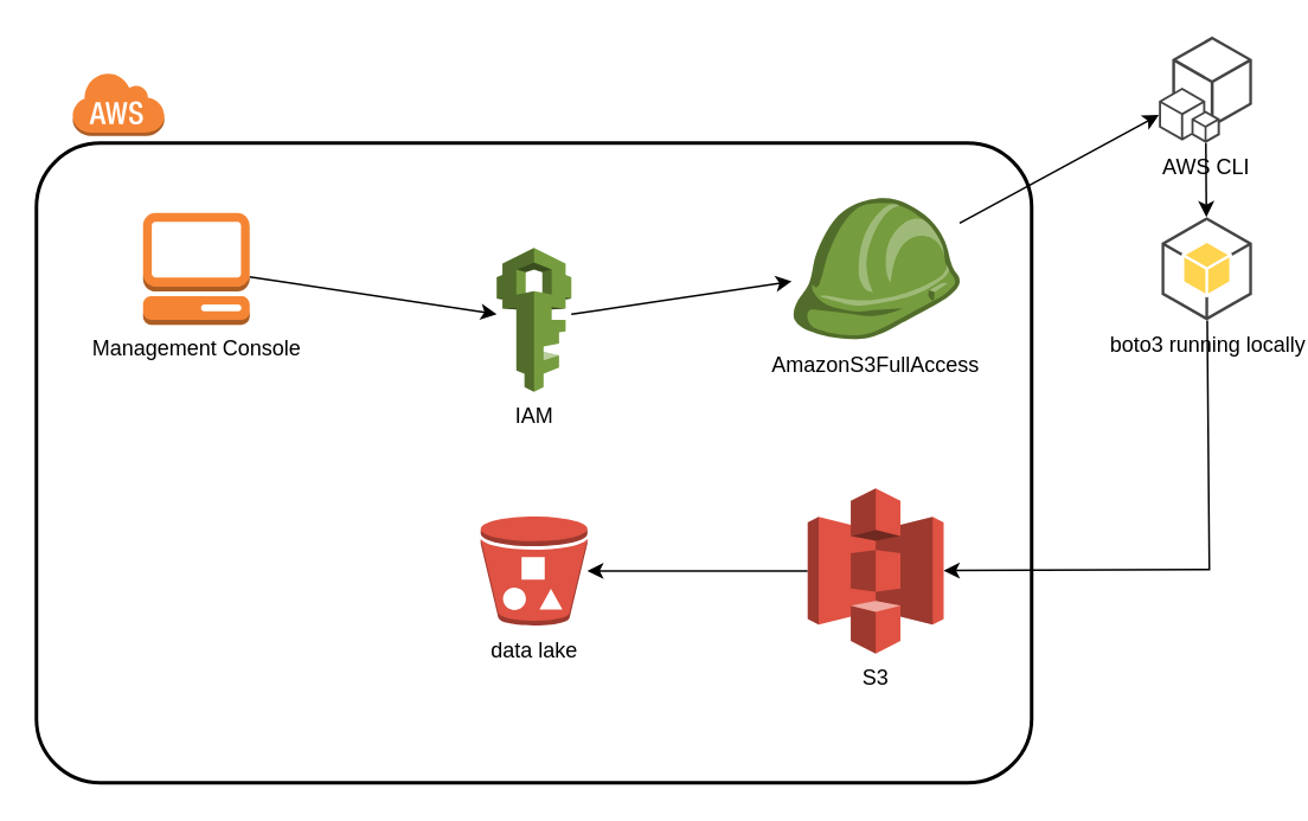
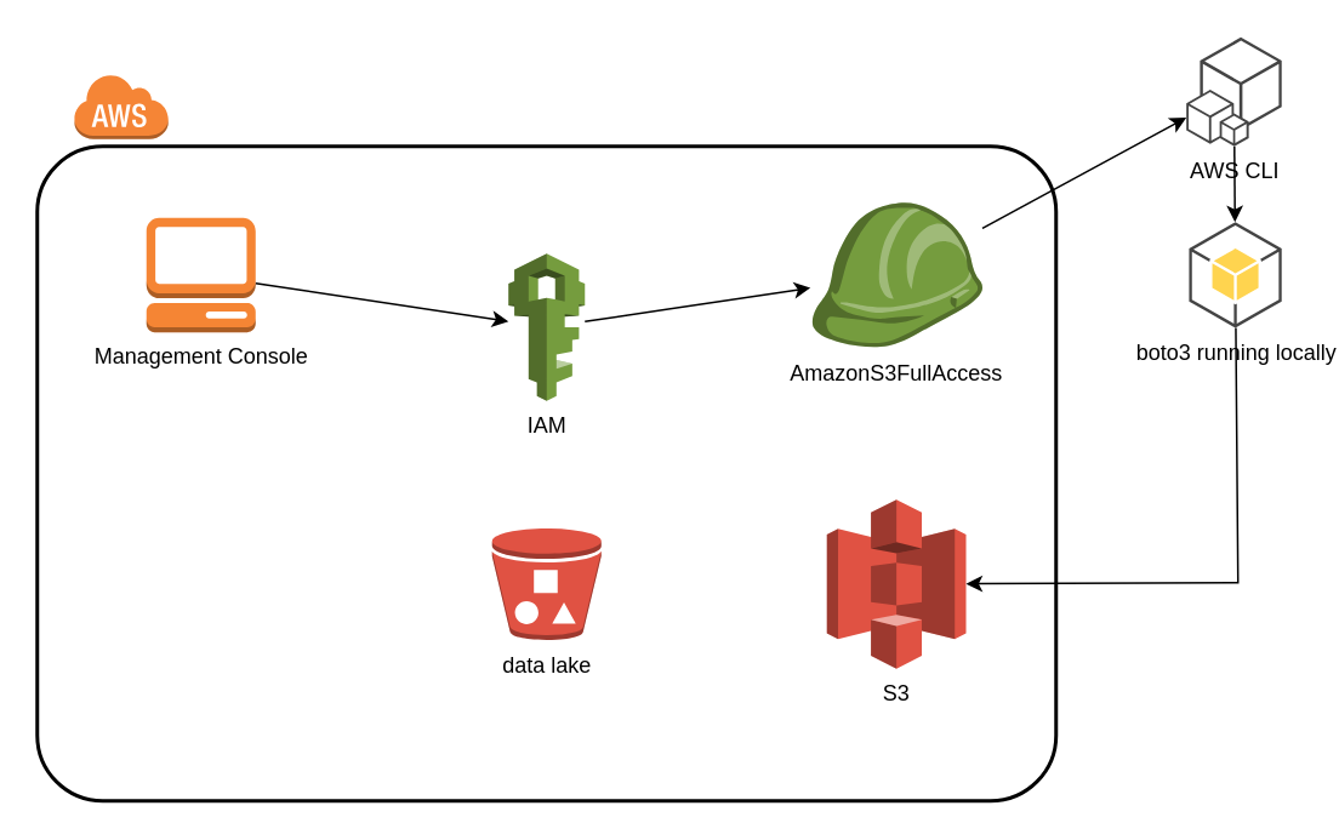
- <mxCell id="3" style="edgeStyle=none;rounded=0;orthogonalLoop=1;jettySize=auto;html=1;" edge="1" parent="1" source="4" target="5"><mxGeometry relative="1" as="geometry" /></mxCell>
